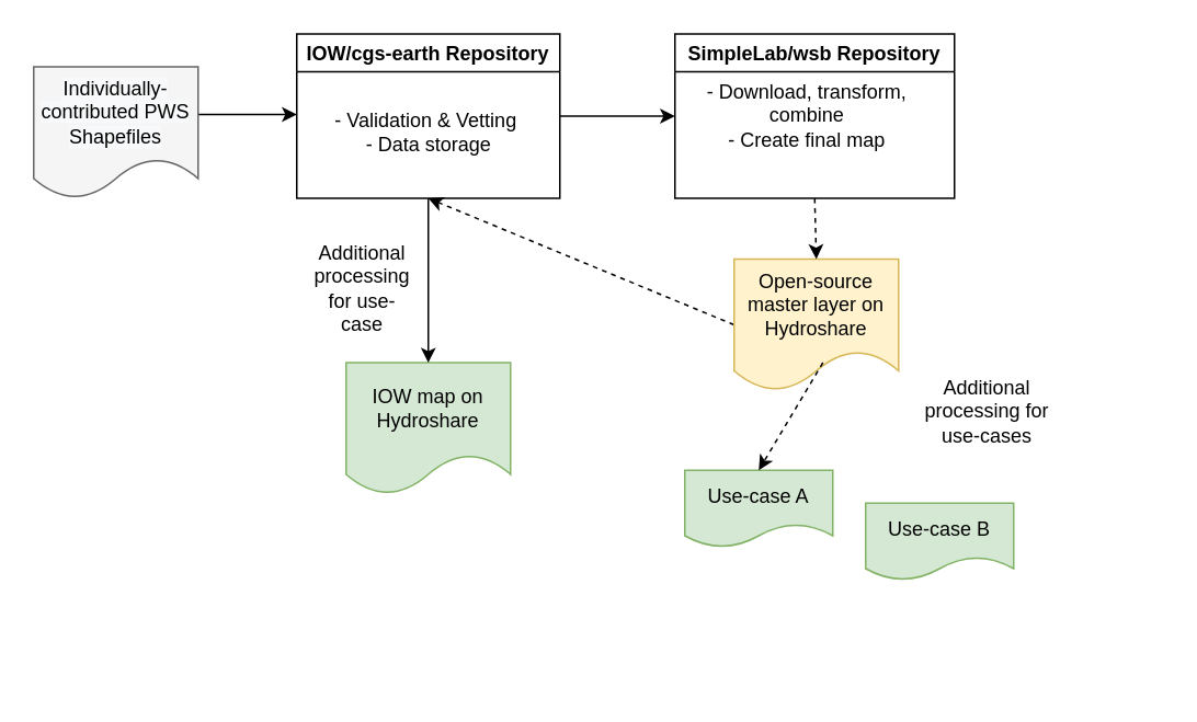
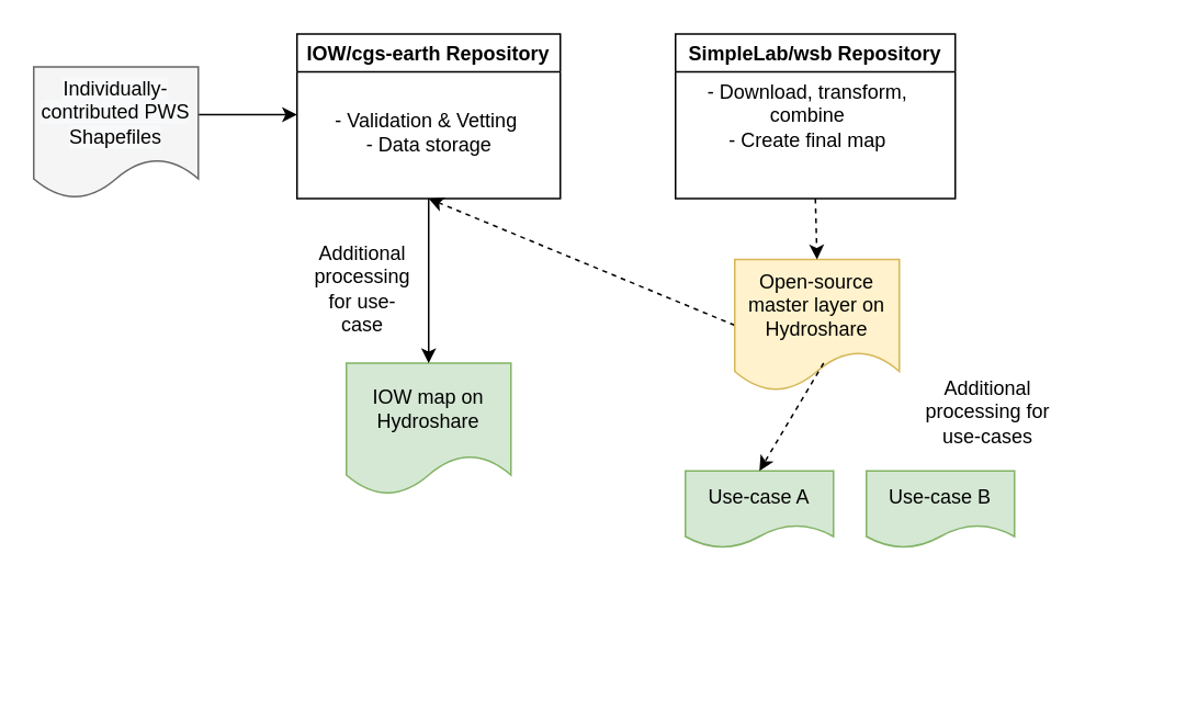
- <mxCell id="8" value="" style="endArrow=classic;html=1;rounded=0;exitX=1;exitY=0.5;exitDx=0;exitDy=0;entryX=0;entryY=0.5;entryDx=0;entryDy=0;" edge="1" parent="1" source="4" target="6"><mxGeometry width="50" height="50" relative="1" as="geometry"><mxPoint x="130" y="79" as="sourcePoint" /><mxPoint x="190" y="79" as="targetPoint" /></mxGeometry></mxCell>
- <mxCell id="18" value="Use-case B" style="shape=document;whiteSpace=wrap;html=1;boundedLbl=1;fillColor=#d5e8d4;strokeColor=#82b366;" vertex="1" parent="16"><mxGeometry x="80" y="20" width="90" height="46.92" as="geometry" /></mxCell>
+ <mxCell id="18" value="Use-case B" style="shape=document;whiteSpace=wrap;html=1;boundedLbl=1;fillColor=#d5e8d4;strokeColor=#82b366;" vertex="1" parent="16"><mxGeometry x="80" width="90" height="46.92" as="geometry" /></mxCell>
